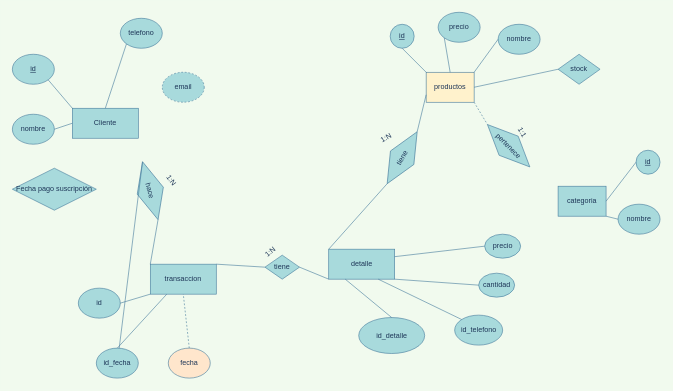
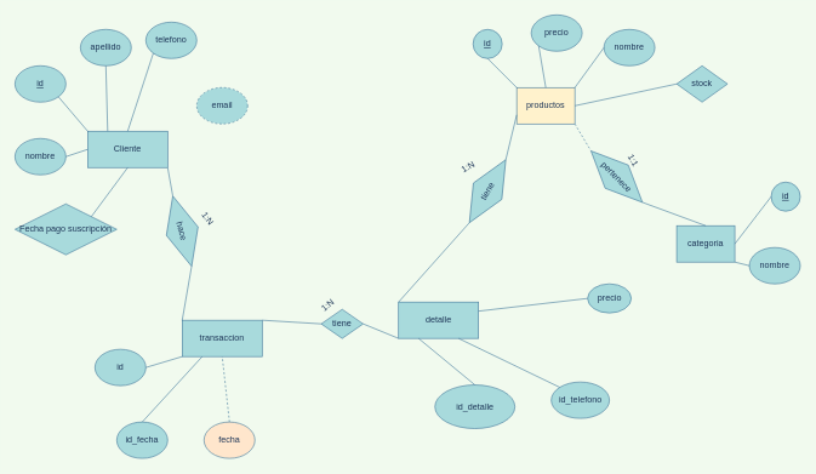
+ <mxCell id="6" value="apellido" style="ellipse;whiteSpace=wrap;html=1;fillColor=#A8DADC;strokeColor=#457B9D;fontColor=#1D3557;" parent="1" vertex="1"><mxGeometry x="110" y="40" width="70" height="50" as="geometry" /></mxCell>
+ <mxCell id="13" value="" style="endArrow=none;html=1;exitX=0.5;exitY=1;exitDx=0;exitDy=0;entryX=0.25;entryY=0;entryDx=0;entryDy=0;strokeColor=#457B9D;fontColor=#1D3557;labelBackgroundColor=#F1FAEE;" parent="1" source="6" target="2" edge="1"><mxGeometry width="50" height="50" relative="1" as="geometry"><mxPoint x="89.749" y="142.678" as="sourcePoint" /><mxPoint x="130" y="190" as="targetPoint" /></mxGeometry></mxCell>
+ <mxCell id="10" value="" style="endArrow=none;html=1;exitX=1;exitY=0;exitDx=0;exitDy=0;entryX=0.5;entryY=1;entryDx=0;entryDy=0;strokeColor=#457B9D;fontColor=#1D3557;labelBackgroundColor=#F1FAEE;" parent="1" source="9" target="2" edge="1"><mxGeometry width="50" height="50" relative="1" as="geometry"><mxPoint x="280" y="180" as="sourcePoint" /><mxPoint x="330" y="130" as="targetPoint" /></mxGeometry></mxCell>
+ <mxCell id="34" value="" style="endArrow=none;html=1;exitX=1;exitY=0.5;exitDx=0;exitDy=0;entryX=0.5;entryY=0;entryDx=0;entryDy=0;strokeColor=#457B9D;fontColor=#1D3557;labelBackgroundColor=#F1FAEE;" edge="1" parent="1" source="33" target="27"><mxGeometry width="50" height="50" relative="1" as="geometry"><mxPoint x="760" y="180" as="sourcePoint" /><mxPoint x="760" y="290" as="targetPoint" /></mxGeometry></mxCell>
- <mxCell id="39" value="" style="endArrow=none;html=1;exitX=0;exitY=0.5;exitDx=0;exitDy=0;strokeColor=#457B9D;fontColor=#1D3557;labelBackgroundColor=#F1FAEE;" edge="1" parent="1" source="38" target="37"><mxGeometry width="50" height="50" relative="1" as="geometry"><mxPoint x="280" y="155" as="sourcePoint" /><mxPoint x="240" y="190" as="targetPoint" /></mxGeometry></mxCell>
+ <mxCell id="39" value="" style="endArrow=none;html=1;entryX=1;entryY=1;entryDx=0;entryDy=0;exitX=0;exitY=0.5;exitDx=0;exitDy=0;strokeColor=#457B9D;fontColor=#1D3557;labelBackgroundColor=#F1FAEE;" edge="1" parent="1" source="38" target="2"><mxGeometry width="50" height="50" relative="1" as="geometry"><mxPoint x="280" y="155" as="sourcePoint" /><mxPoint x="240" y="190" as="targetPoint" /></mxGeometry></mxCell>
- <mxCell id="56" value="" style="endArrow=none;html=1;entryX=1;entryY=1;entryDx=0;entryDy=0;exitX=0;exitY=0.5;exitDx=0;exitDy=0;strokeColor=#457B9D;fontColor=#1D3557;labelBackgroundColor=#F1FAEE;" edge="1" parent="1" source="55" target="46"><mxGeometry width="50" height="50" relative="1" as="geometry"><mxPoint x="779.168" y="542.384" as="sourcePoint" /><mxPoint x="720.05" y="475" as="targetPoint" /></mxGeometry></mxCell>
- <mxCell id="55" value="cantidad" style="ellipse;whiteSpace=wrap;html=1;fillColor=#A8DADC;strokeColor=#457B9D;fontColor=#1D3557;" vertex="1" parent="1"><mxGeometry x="797.55" y="455" width="60" height="40" as="geometry" /></mxCell>
